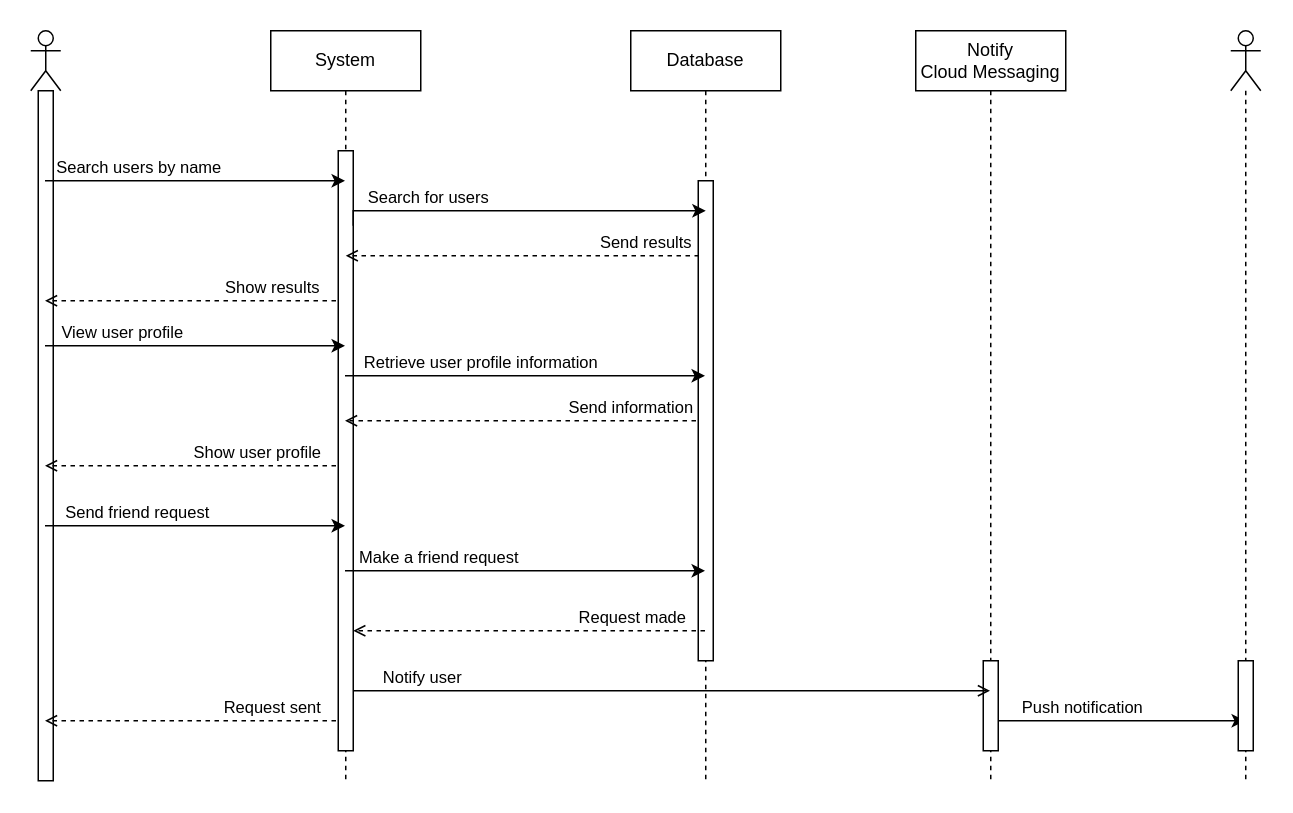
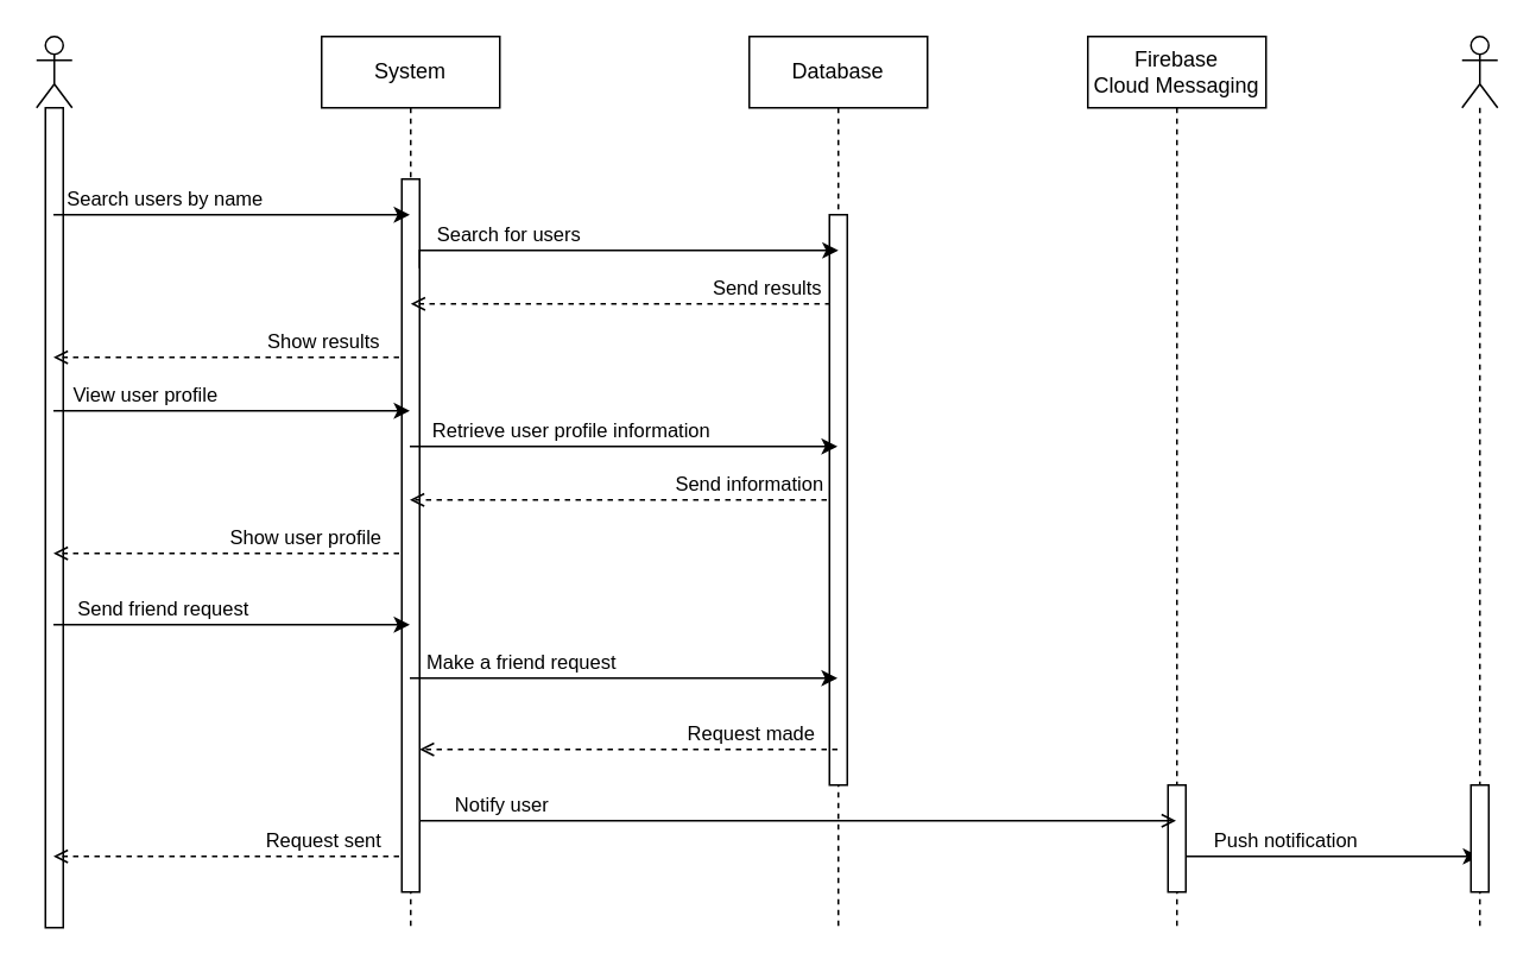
- <mxCell id="20" value="&lt;div&gt;Notify&lt;/div&gt;&lt;div&gt;Cloud Messaging&lt;br&gt;&lt;/div&gt;" style="shape=umlLifeline;perimeter=lifelinePerimeter;whiteSpace=wrap;html=1;container=1;dropTarget=0;collapsible=0;recursiveResize=0;outlineConnect=0;portConstraint=eastwest;newEdgeStyle={&quot;curved&quot;:0,&quot;rounded&quot;:0};fillColor=none;" vertex="1" parent="1"><mxGeometry x="610" y="20" width="100" height="500" as="geometry" /></mxCell>
+ <mxCell id="20" value="&lt;div&gt;Firebase&lt;/div&gt;&lt;div&gt;Cloud Messaging&lt;br&gt;&lt;/div&gt;" style="shape=umlLifeline;perimeter=lifelinePerimeter;whiteSpace=wrap;html=1;container=1;dropTarget=0;collapsible=0;recursiveResize=0;outlineConnect=0;portConstraint=eastwest;newEdgeStyle={&quot;curved&quot;:0,&quot;rounded&quot;:0};fillColor=none;" vertex="1" parent="1"><mxGeometry x="610" y="20" width="100" height="500" as="geometry" /></mxCell>
